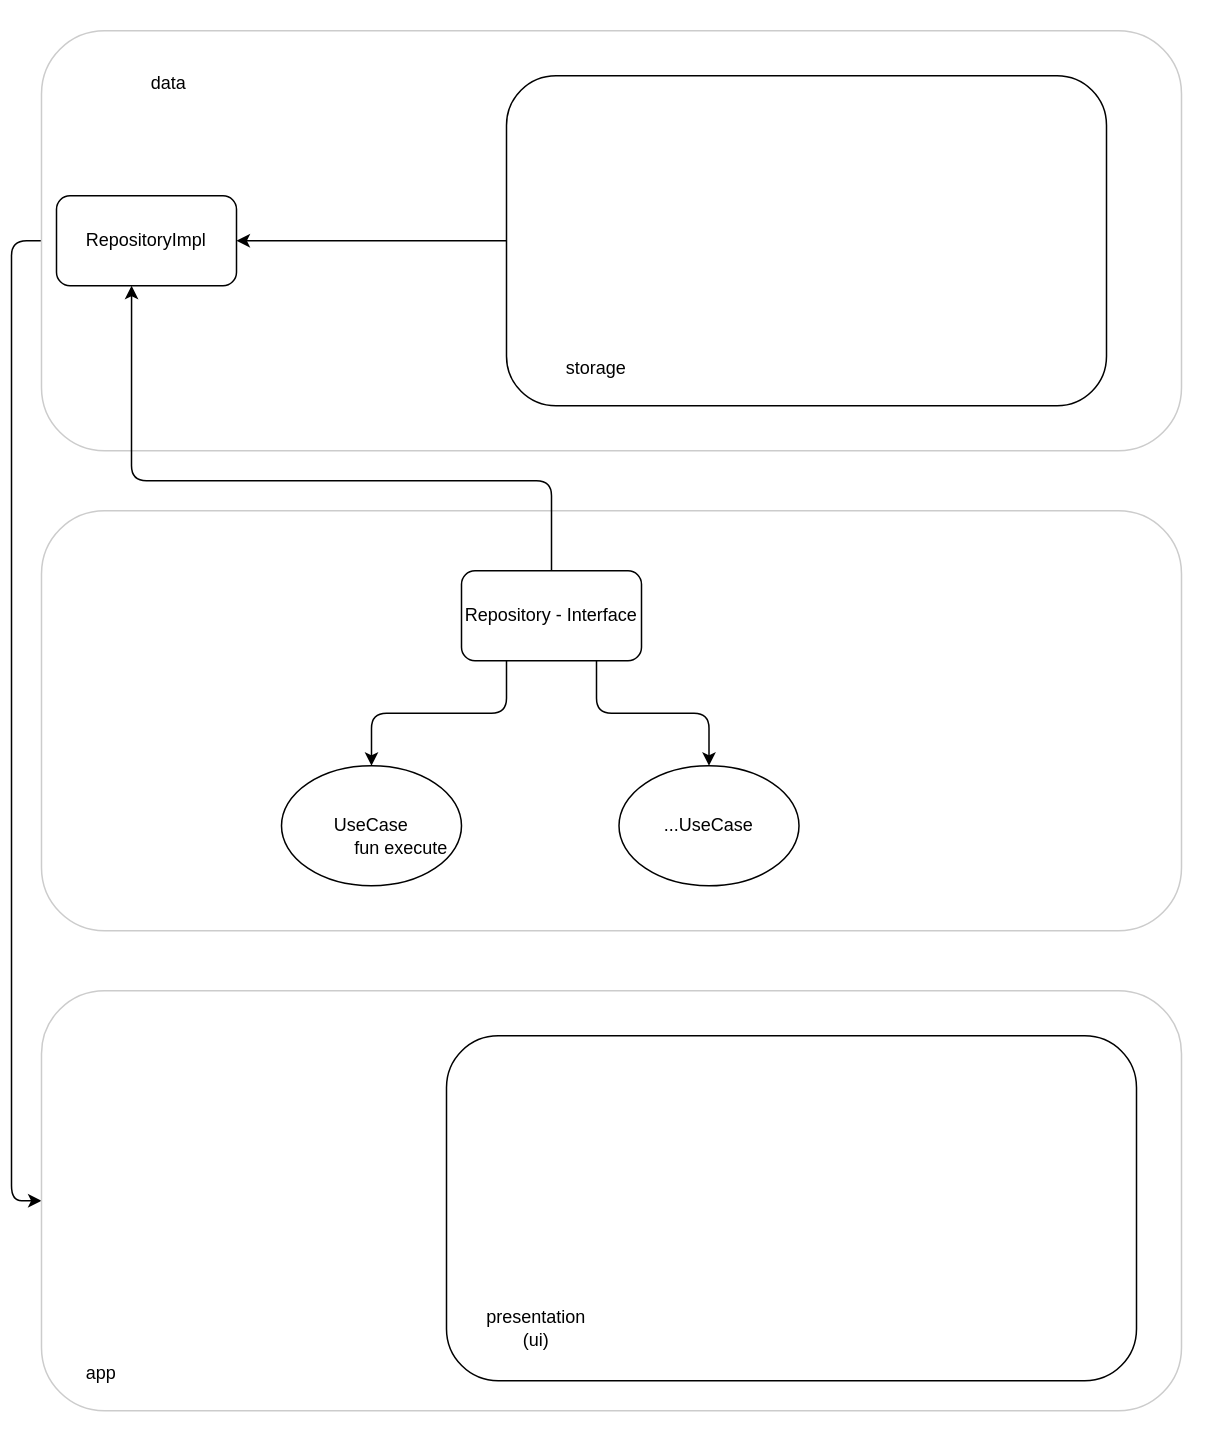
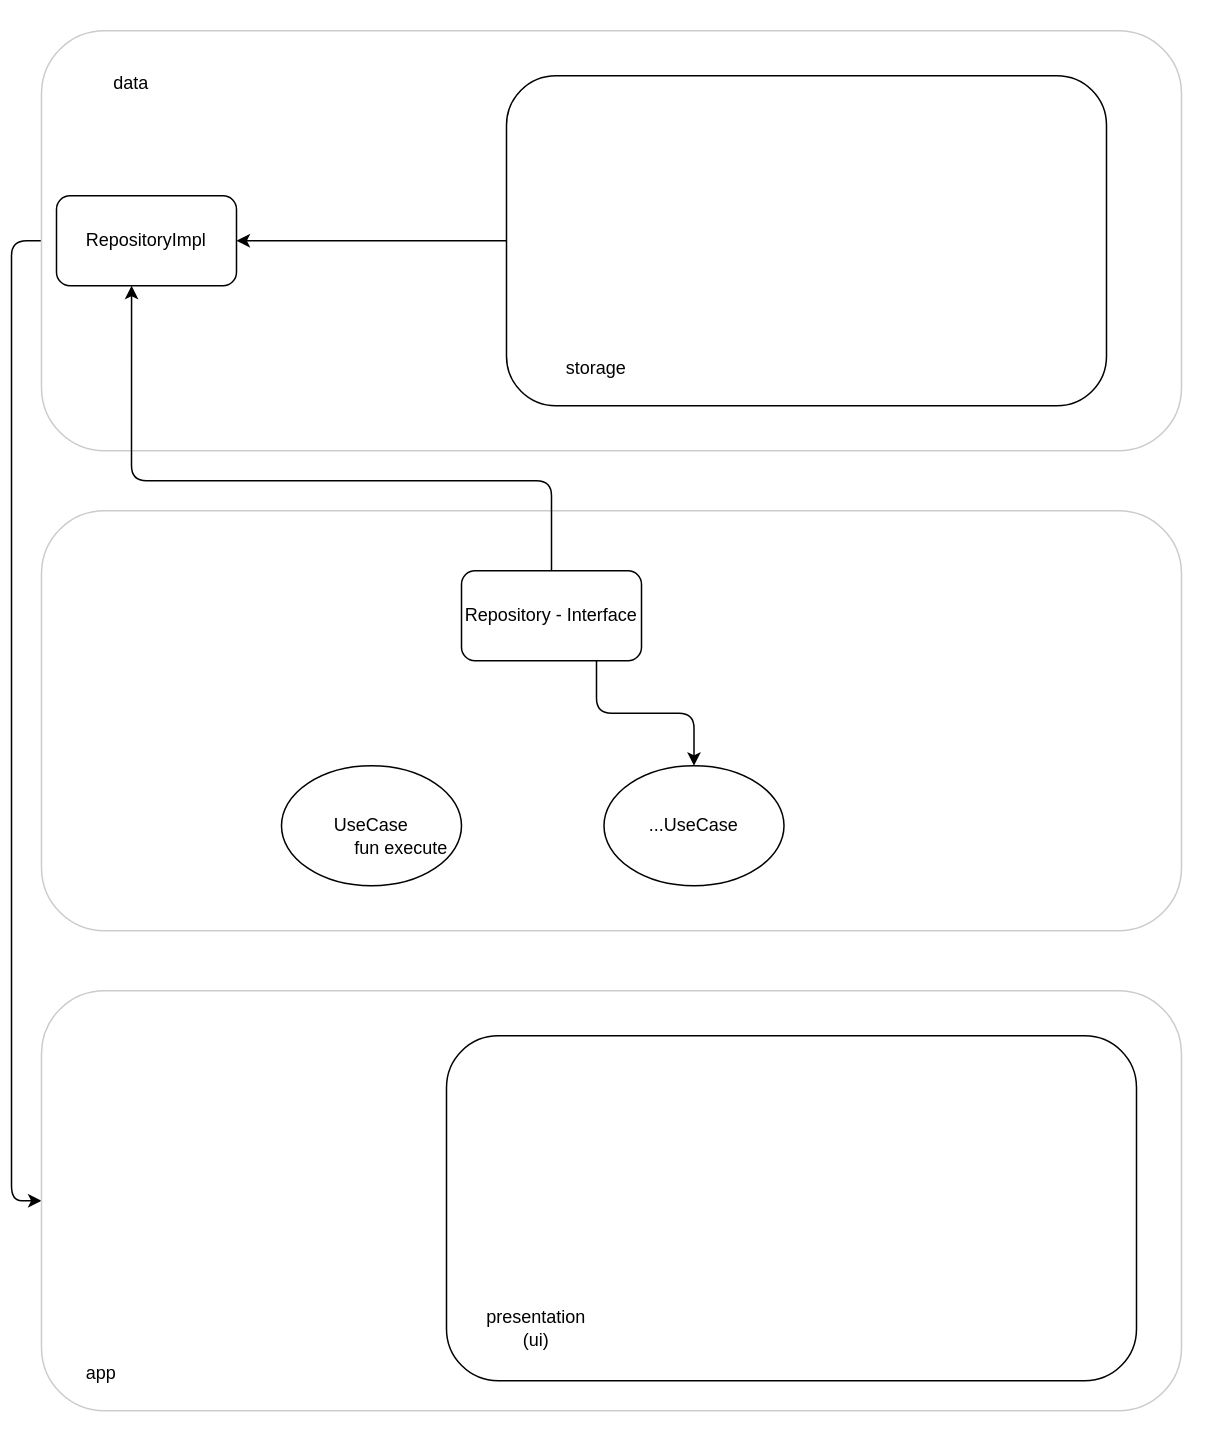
- <mxCell id="13" value="data" style="text;html=1;strokeColor=none;fillColor=none;align=center;verticalAlign=middle;whiteSpace=wrap;rounded=0;shadow=0;glass=0;sketch=0;" vertex="1" parent="2"><mxGeometry x="75" y="40" width="60" height="30" as="geometry" /></mxCell>
+ <mxCell id="13" value="data" style="text;html=1;strokeColor=none;fillColor=none;align=center;verticalAlign=middle;whiteSpace=wrap;rounded=0;shadow=0;glass=0;sketch=0;" vertex="1" parent="2"><mxGeometry x="50" y="40" width="60" height="30" as="geometry" /></mxCell>
- <mxCell id="15" style="edgeStyle=orthogonalEdgeStyle;rounded=1;orthogonalLoop=1;jettySize=auto;html=1;exitX=0.25;exitY=1;exitDx=0;exitDy=0;" edge="1" parent="2" source="17" target="18"><mxGeometry relative="1" as="geometry" /></mxCell>
- <mxCell id="19" value="...UseCase" style="ellipse;whiteSpace=wrap;html=1;rounded=1;shadow=0;glass=0;sketch=0;" vertex="1" parent="2"><mxGeometry x="405" y="510" width="120" height="80" as="geometry" /></mxCell>
+ <mxCell id="19" value="...UseCase" style="ellipse;whiteSpace=wrap;html=1;rounded=1;shadow=0;glass=0;sketch=0;" vertex="1" parent="2"><mxGeometry x="395" y="510" width="120" height="80" as="geometry" /></mxCell>
